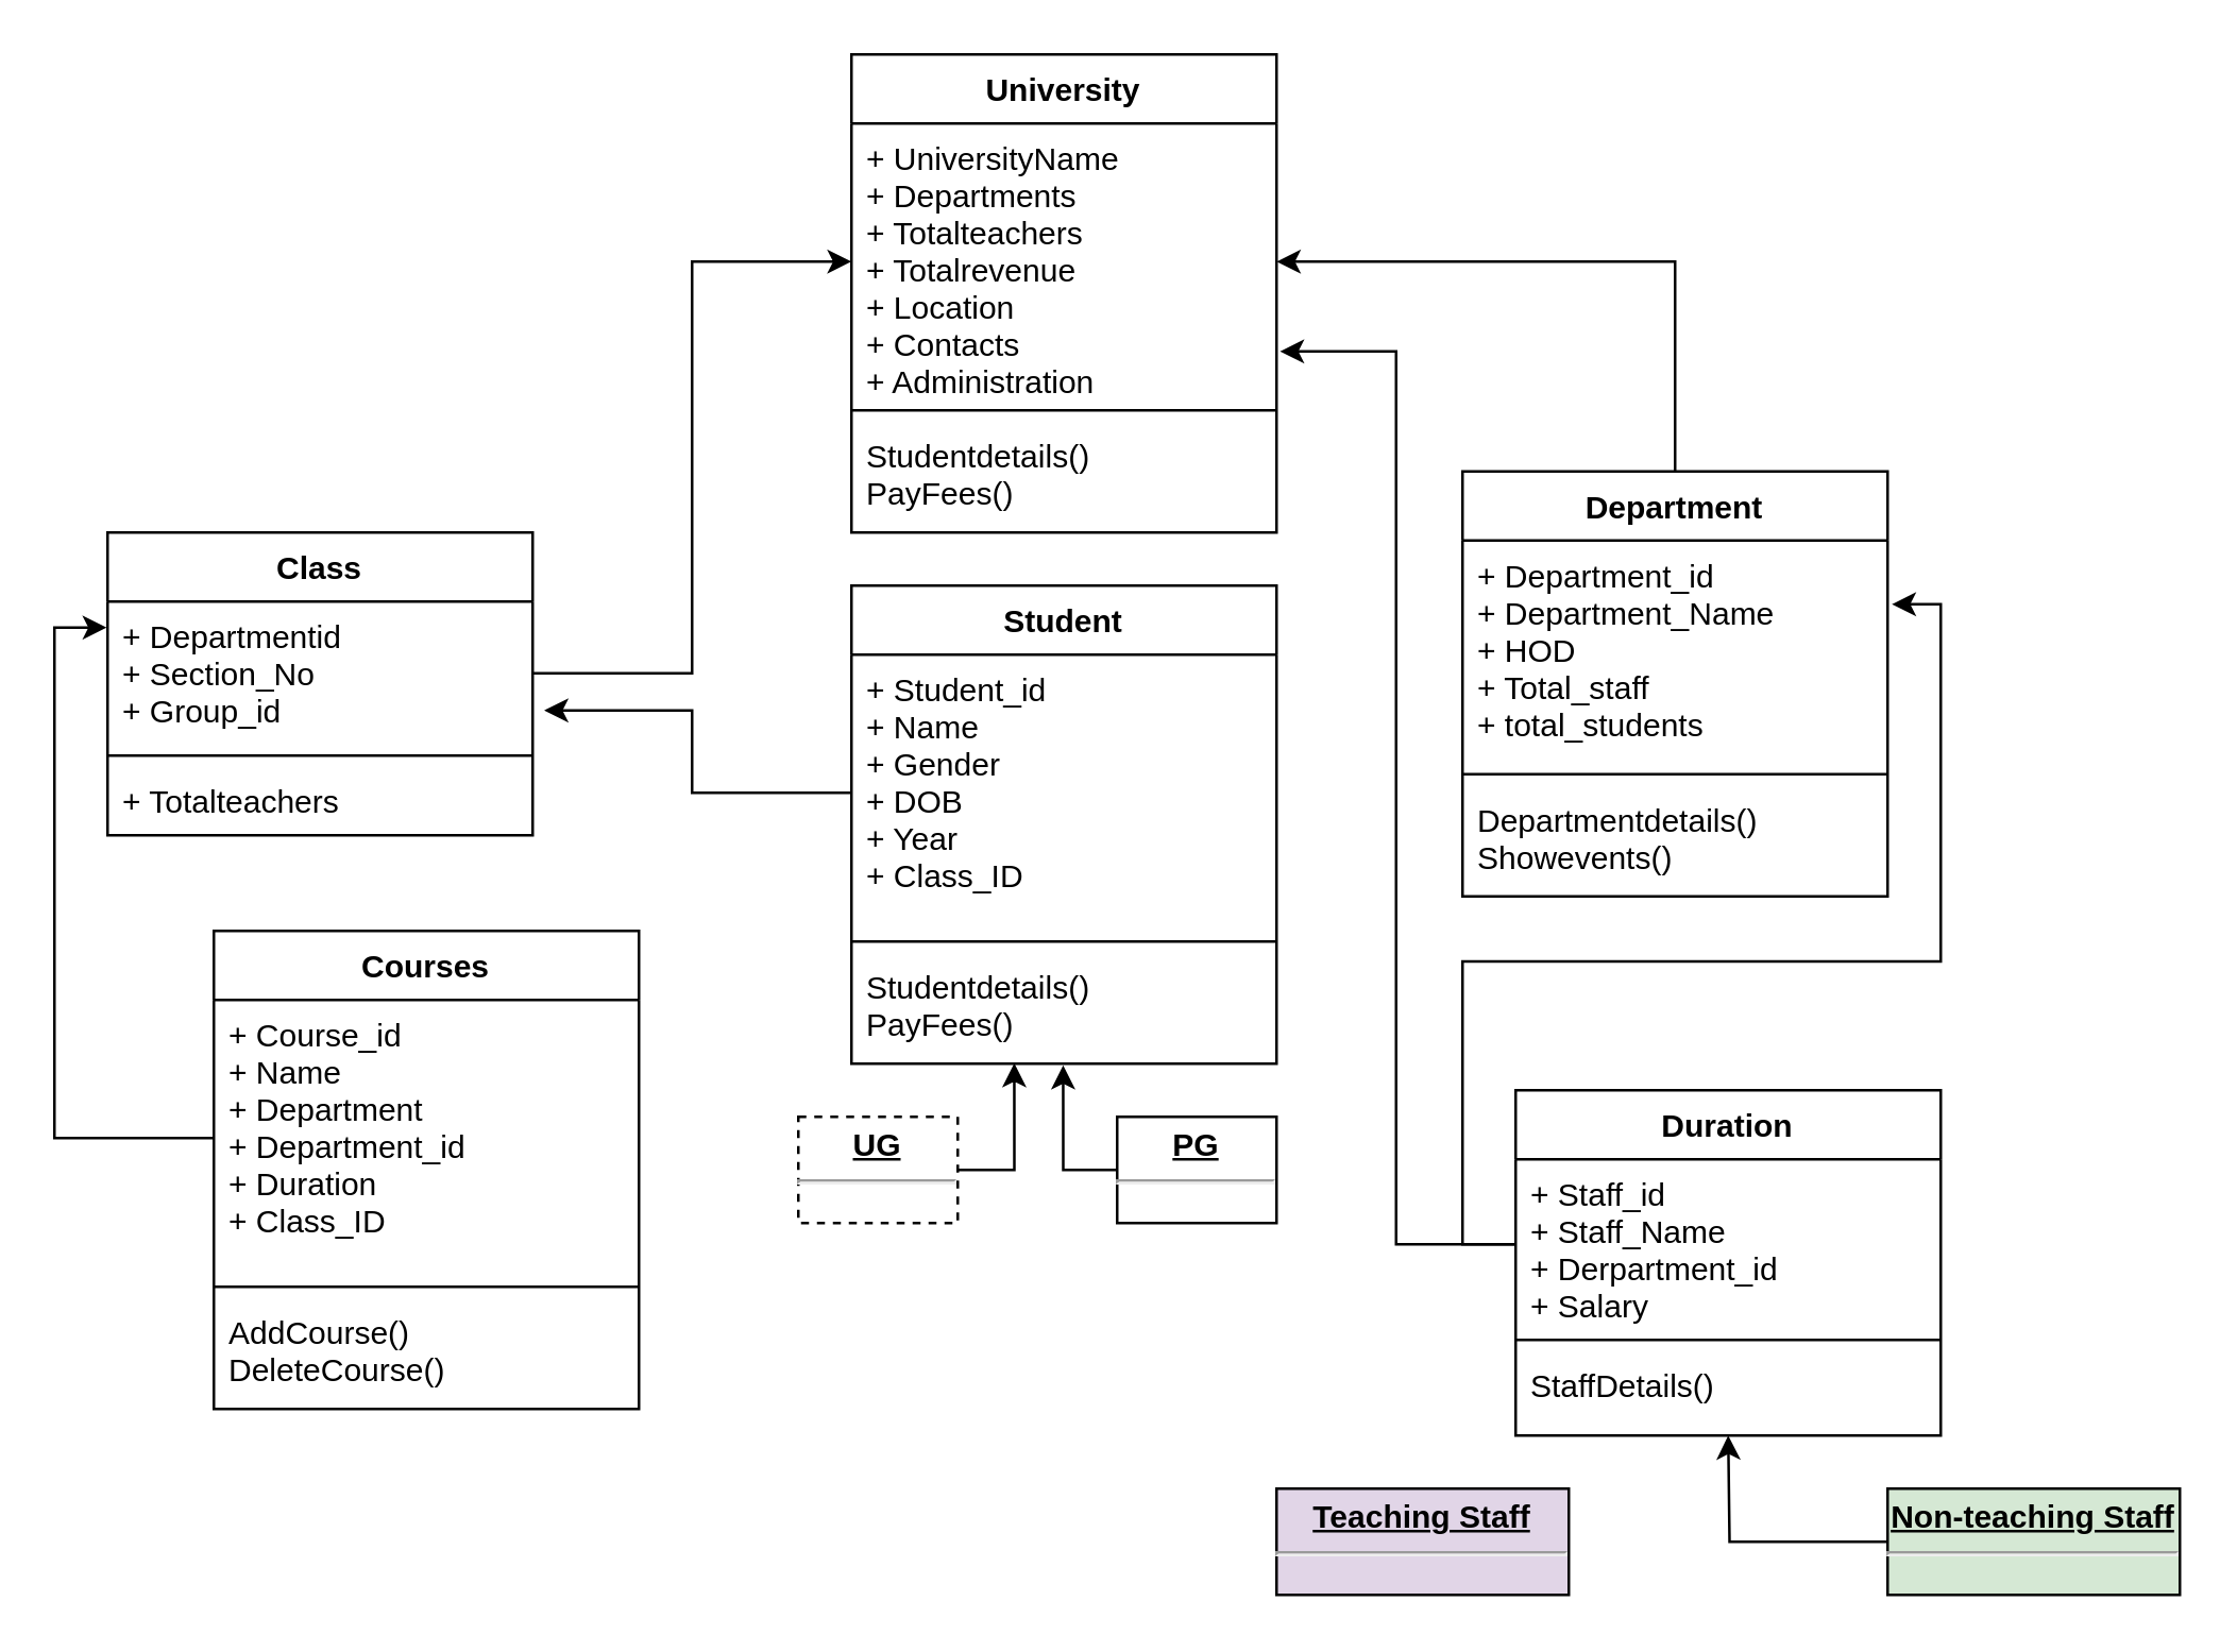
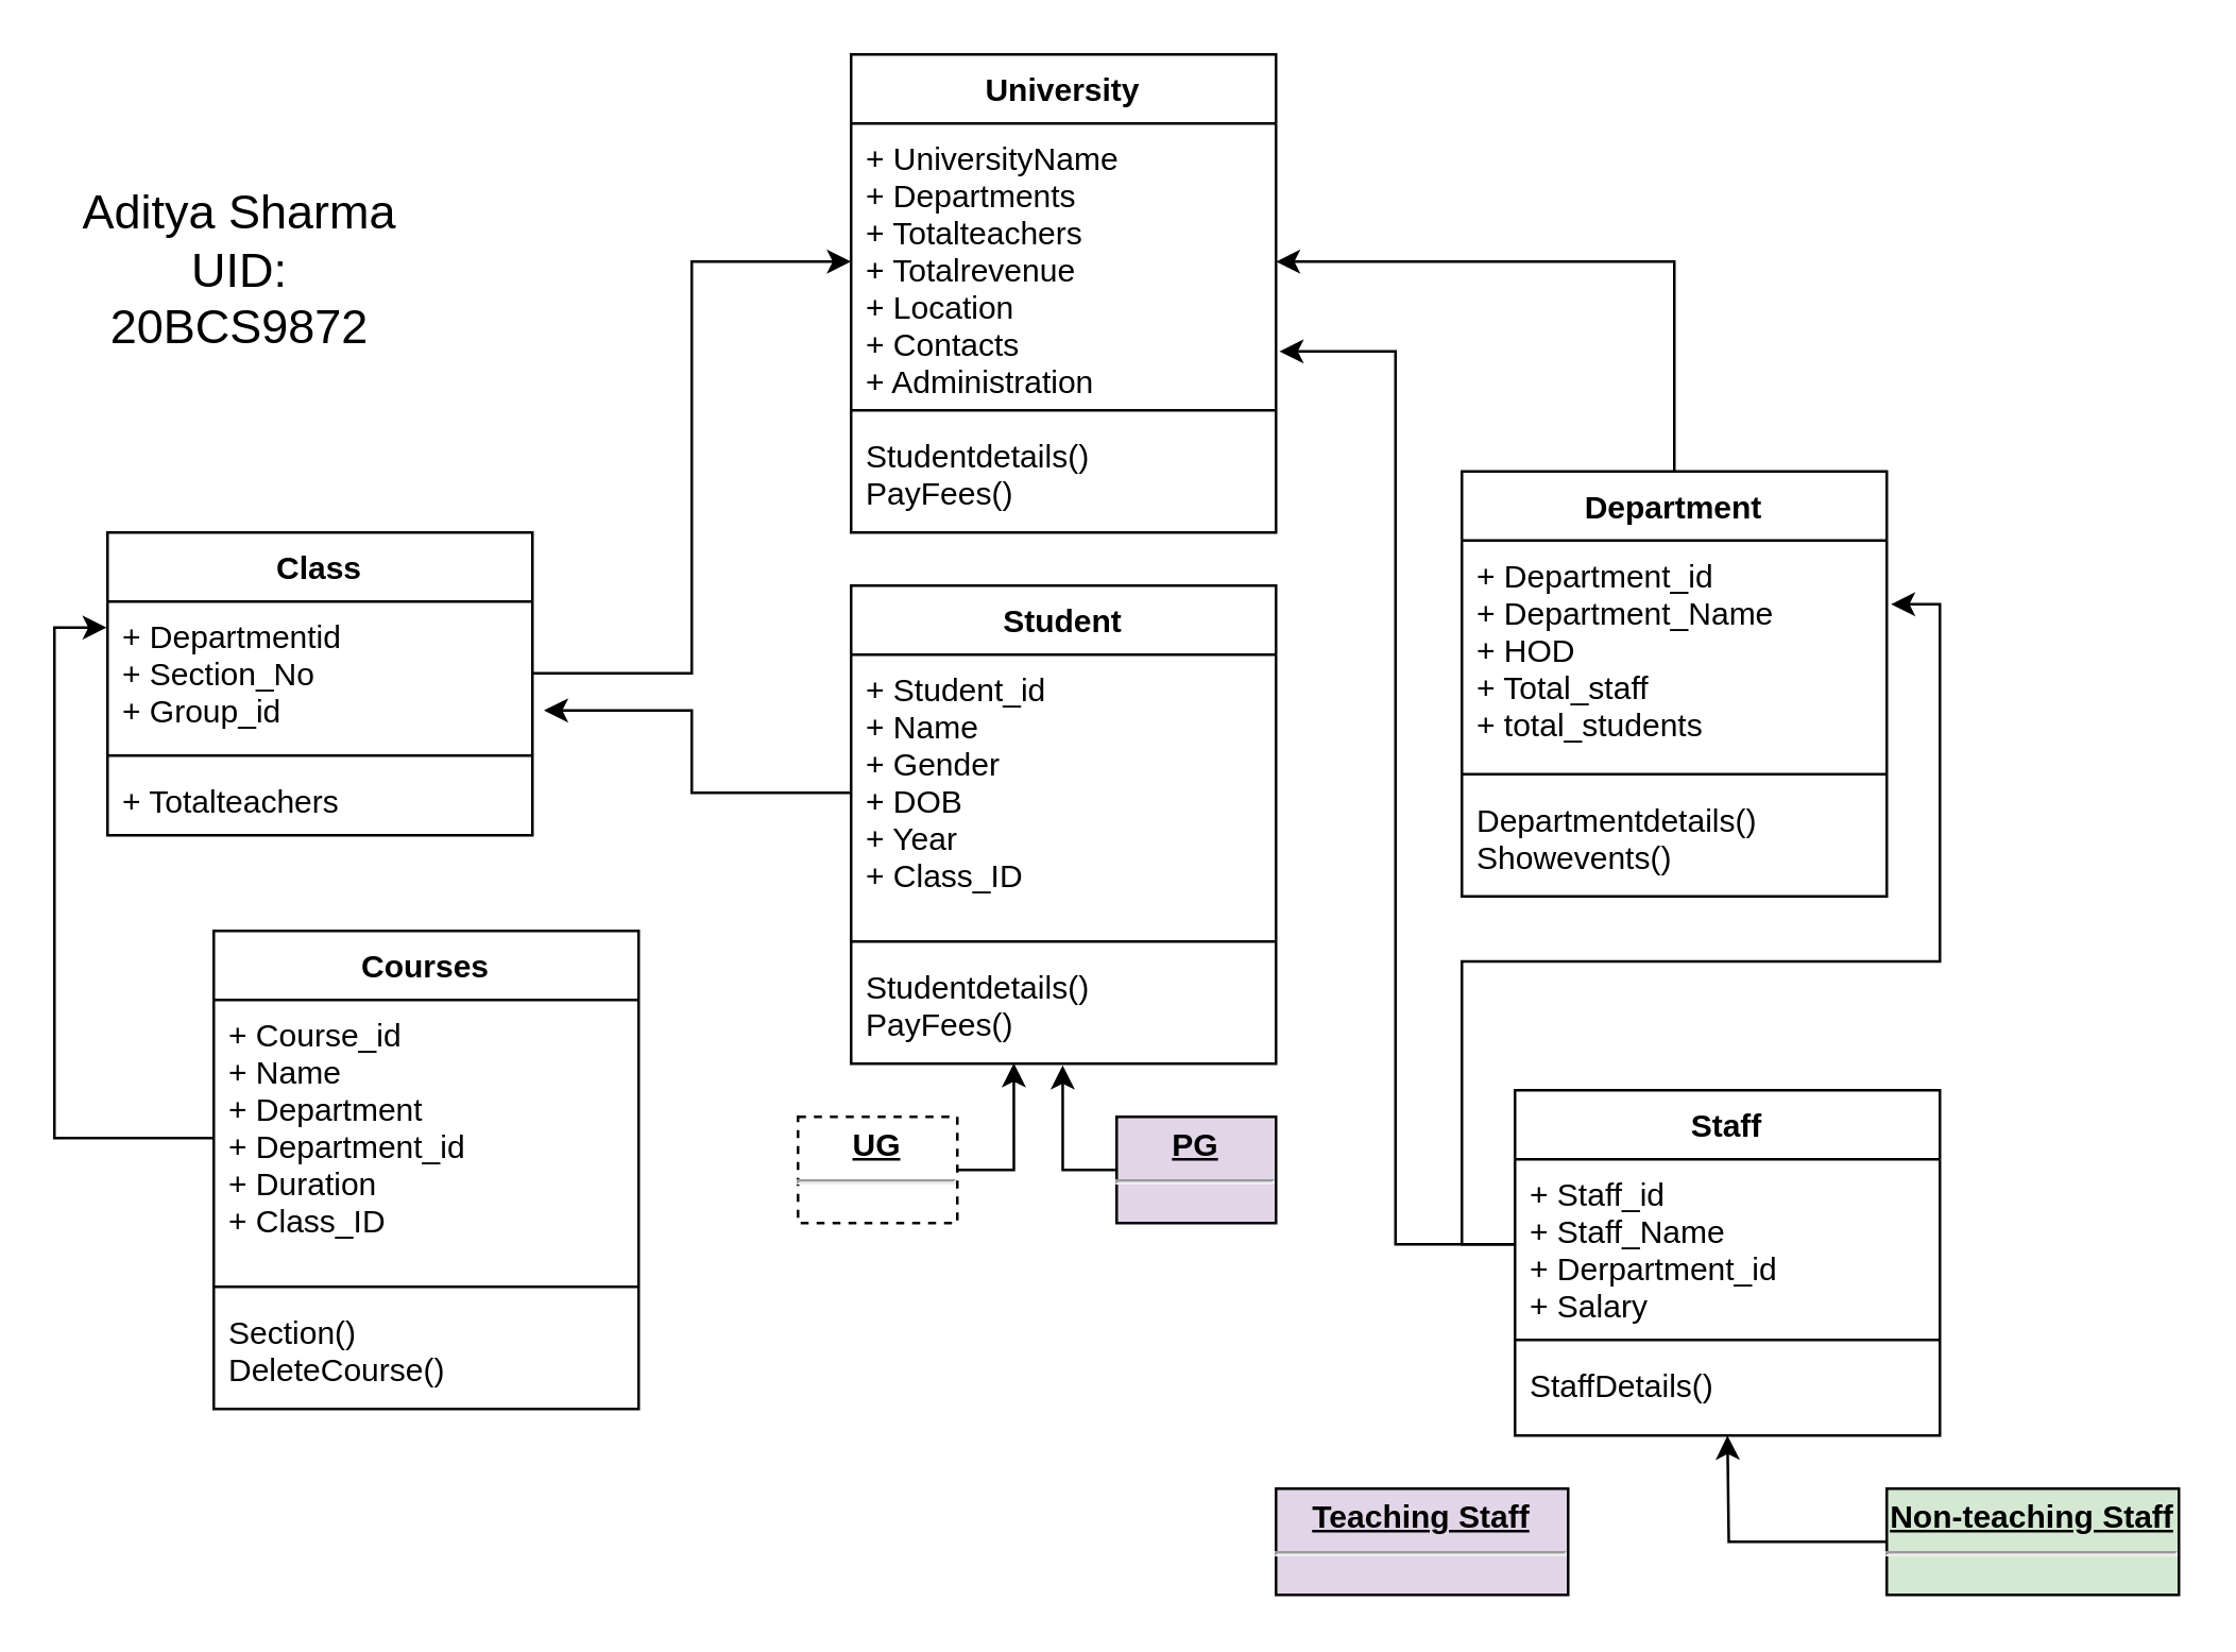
+ <mxCell id="39" value="&lt;font style=&quot;font-size: 18px;&quot;&gt;Aditya Sharma&lt;br&gt;UID: 20BCS9872&lt;/font&gt;" style="text;html=1;strokeColor=none;fillColor=none;align=center;verticalAlign=middle;whiteSpace=wrap;rounded=0;" vertex="1" parent="1"><mxGeometry x="20" y="63" width="140" height="77" as="geometry" /></mxCell>
- <mxCell id="19" value="Duration" style="swimlane;fontStyle=1;align=center;verticalAlign=top;childLayout=stackLayout;horizontal=1;startSize=26;horizontalStack=0;resizeParent=1;resizeParentMax=0;resizeLast=0;collapsible=1;marginBottom=0;" vertex="1" parent="1"><mxGeometry x="570" y="410" width="160" height="130" as="geometry" /></mxCell>
+ <mxCell id="19" value="Staff" style="swimlane;fontStyle=1;align=center;verticalAlign=top;childLayout=stackLayout;horizontal=1;startSize=26;horizontalStack=0;resizeParent=1;resizeParentMax=0;resizeLast=0;collapsible=1;marginBottom=0;" vertex="1" parent="1"><mxGeometry x="570" y="410" width="160" height="130" as="geometry" /></mxCell>
- <mxCell id="18" value="&lt;p style=&quot;margin:0px;margin-top:4px;text-align:center;text-decoration:underline;&quot;&gt;&lt;b&gt;PG&lt;/b&gt;&lt;/p&gt;&lt;hr&gt;&lt;p style=&quot;margin:0px;margin-left:8px;&quot;&gt;&lt;br&gt;&lt;/p&gt;" style="verticalAlign=top;align=left;overflow=fill;fontSize=12;fontFamily=Helvetica;html=1;" vertex="1" parent="1"><mxGeometry x="420" y="420" width="60" height="40" as="geometry" /></mxCell>
+ <mxCell id="18" value="&lt;p style=&quot;margin:0px;margin-top:4px;text-align:center;text-decoration:underline;&quot;&gt;&lt;b&gt;PG&lt;/b&gt;&lt;/p&gt;&lt;hr&gt;&lt;p style=&quot;margin:0px;margin-left:8px;&quot;&gt;&lt;br&gt;&lt;/p&gt;" style="verticalAlign=top;align=left;overflow=fill;fontSize=12;fontFamily=Helvetica;html=1;fillColor=#e1d5e7;" vertex="1" parent="1"><mxGeometry x="420" y="420" width="60" height="40" as="geometry" /></mxCell>
- <mxCell id="33" value="AddCourse()&#10;DeleteCourse()" style="text;strokeColor=none;fillColor=none;align=left;verticalAlign=top;spacingLeft=4;spacingRight=4;overflow=hidden;rotatable=0;points=[[0,0.5],[1,0.5]];portConstraint=eastwest;" vertex="1" parent="30"><mxGeometry y="138" width="160" height="42" as="geometry" /></mxCell>
+ <mxCell id="33" value="Section()&#10;DeleteCourse()" style="text;strokeColor=none;fillColor=none;align=left;verticalAlign=top;spacingLeft=4;spacingRight=4;overflow=hidden;rotatable=0;points=[[0,0.5],[1,0.5]];portConstraint=eastwest;" vertex="1" parent="30"><mxGeometry y="138" width="160" height="42" as="geometry" /></mxCell>
